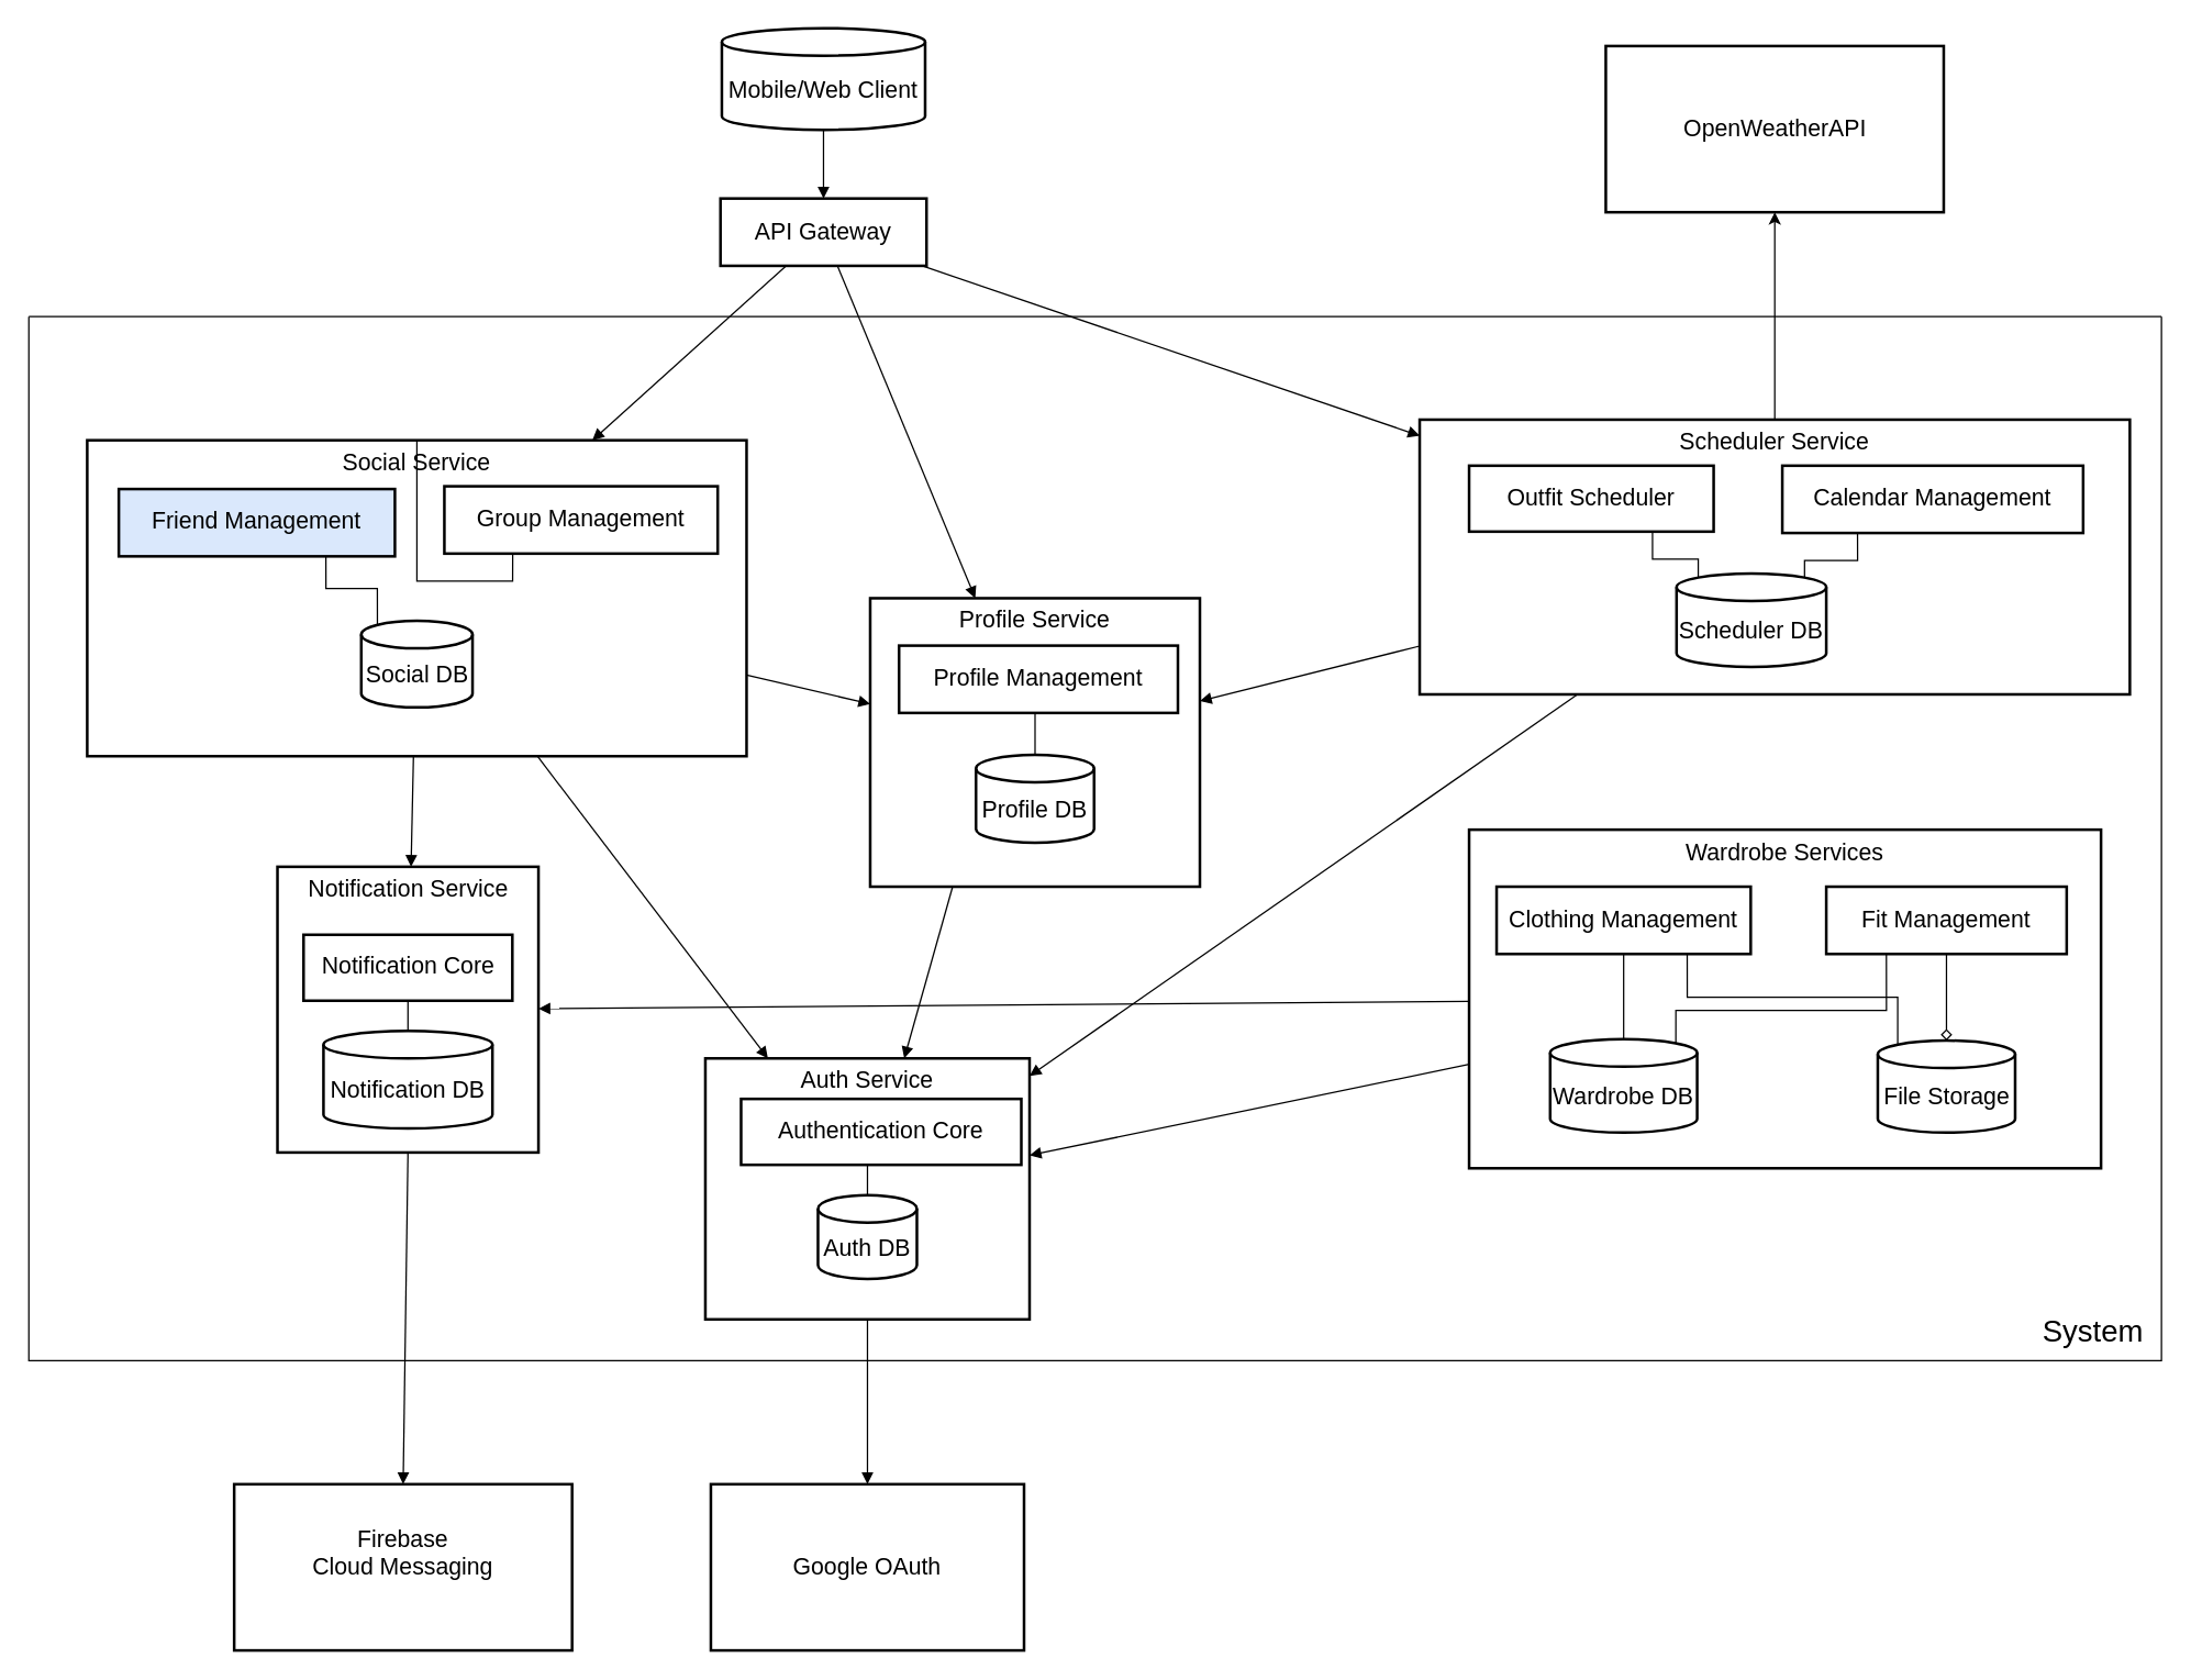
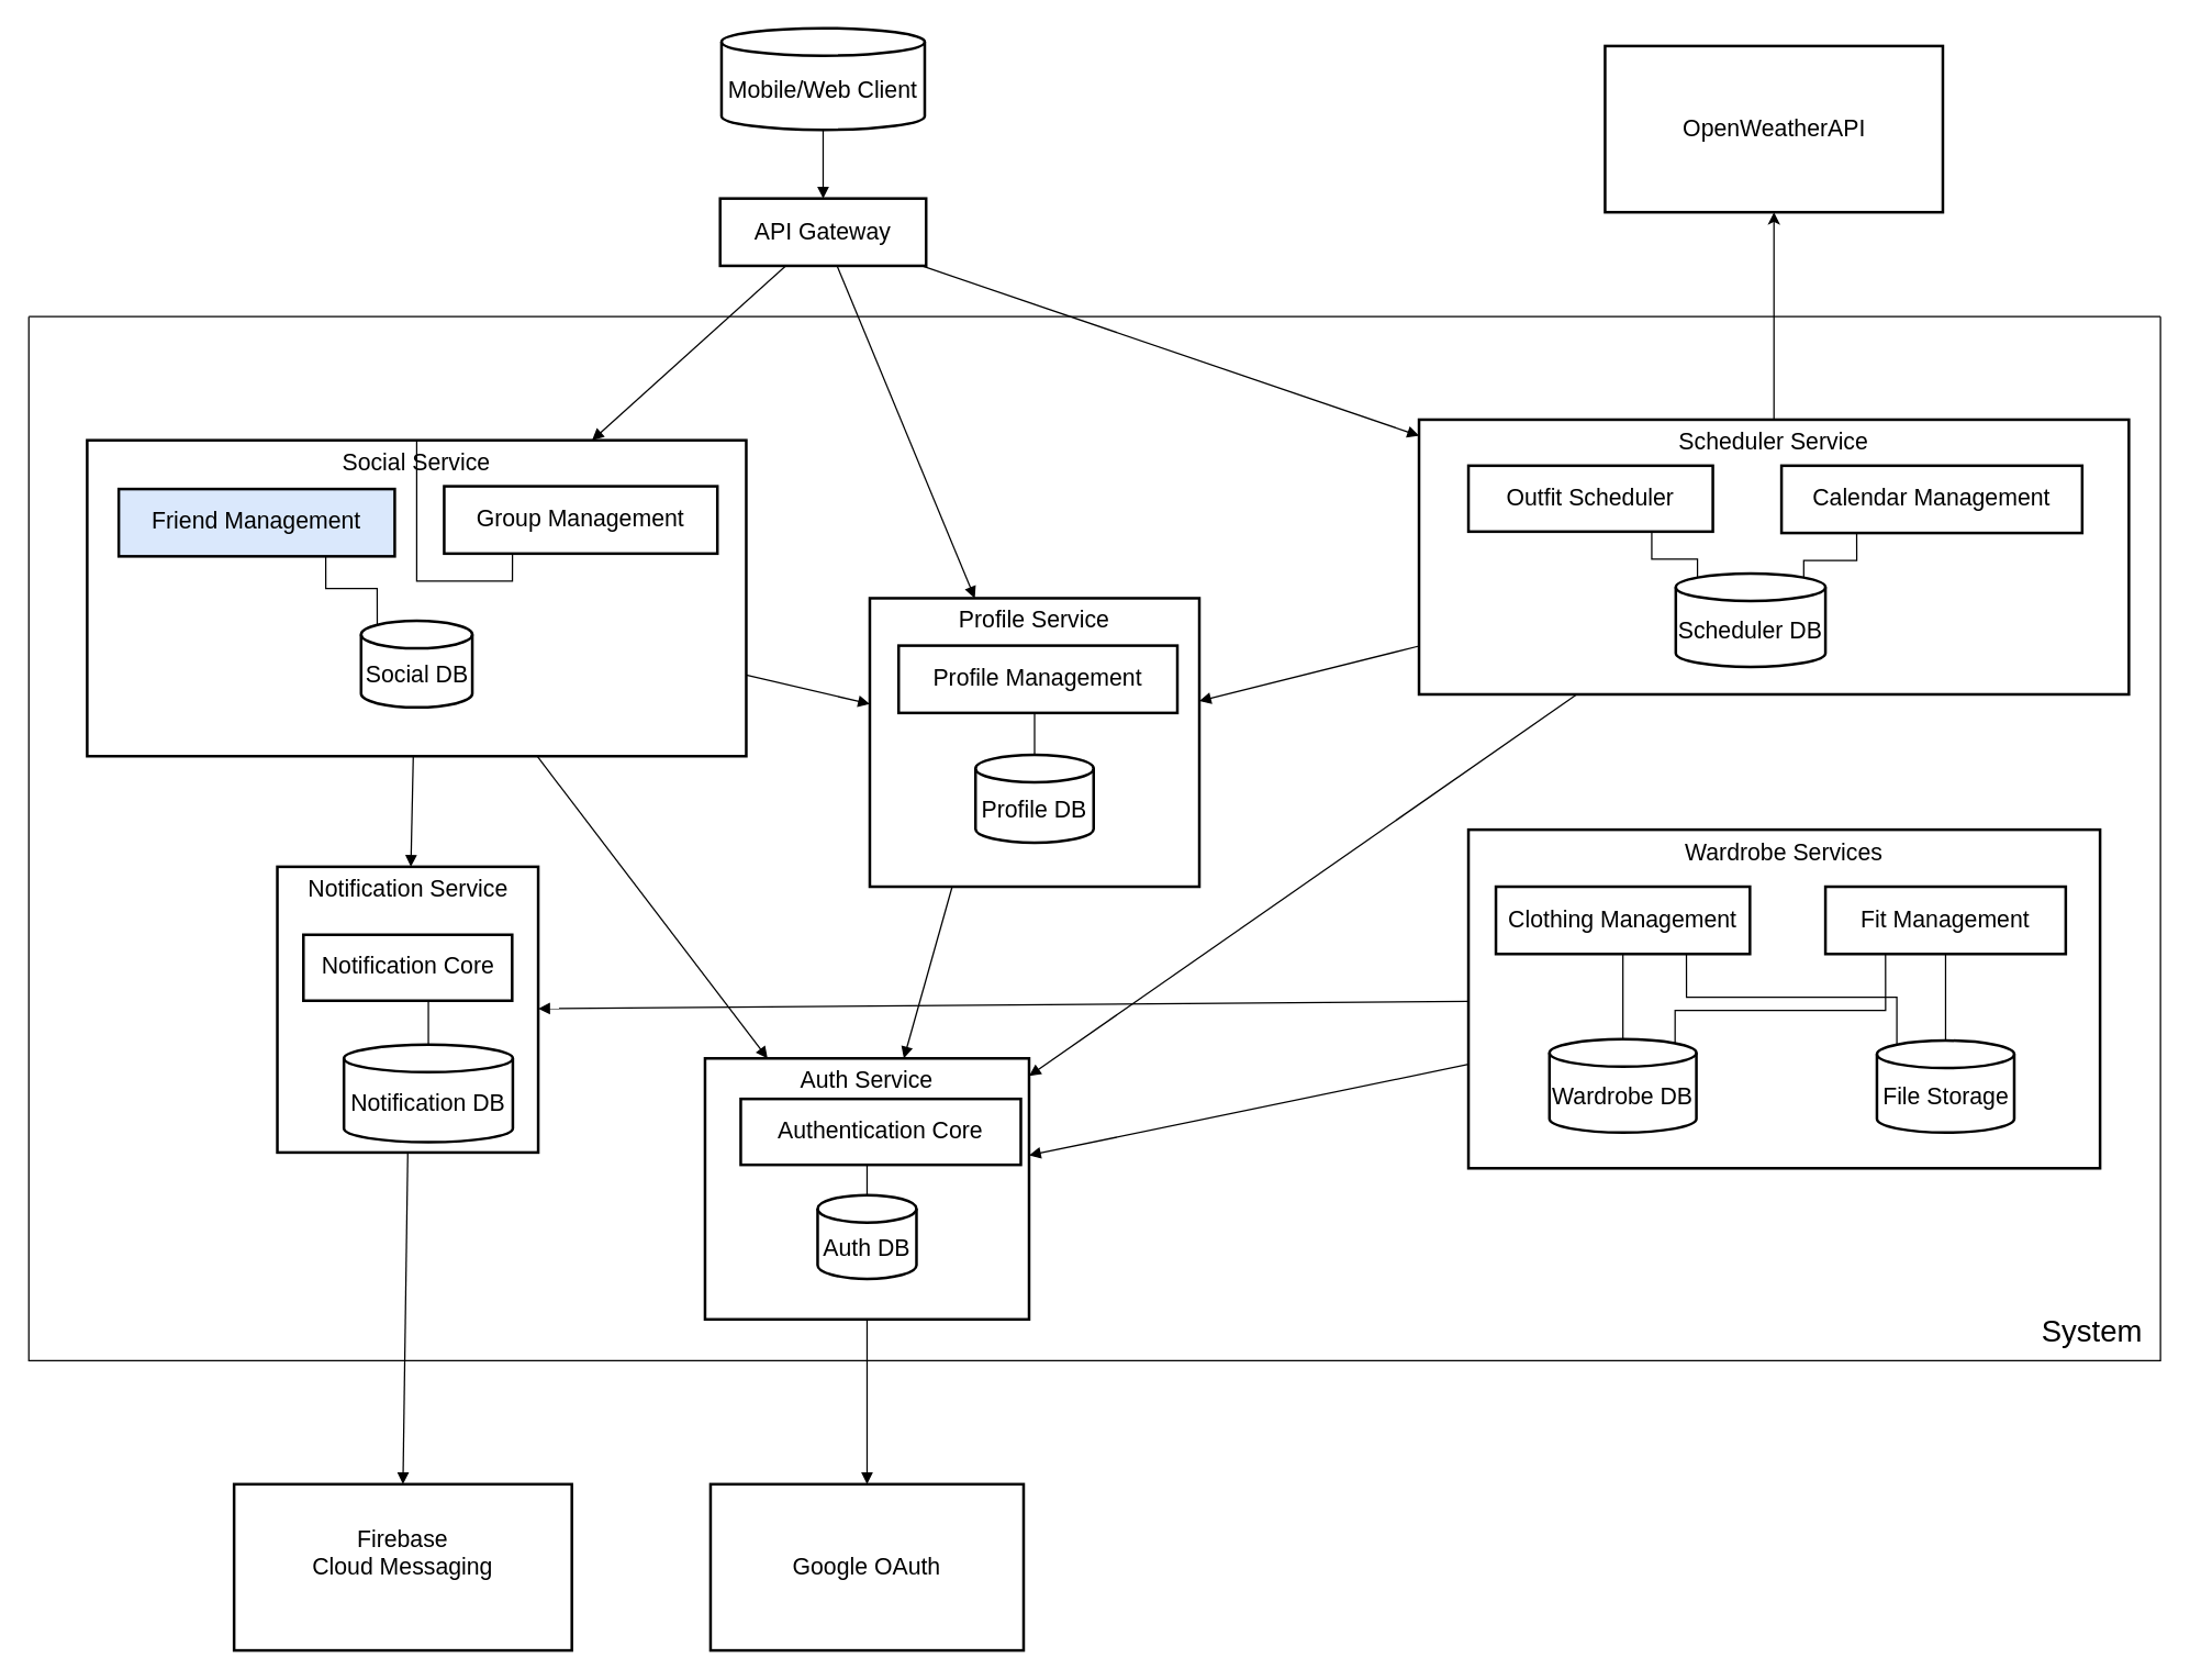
- <mxCell id="46" style="edgeStyle=orthogonalEdgeStyle;rounded=0;orthogonalLoop=1;jettySize=auto;html=1;exitX=0.5;exitY=1;exitDx=0;exitDy=0;entryX=0.5;entryY=0;entryDx=0;entryDy=0;entryPerimeter=0;endArrow=diamond;endFill=0;fontSize=17;" parent="1" source="14" target="25" edge="1"><mxGeometry relative="1" as="geometry" /></mxCell>
+ <mxCell id="46" style="edgeStyle=orthogonalEdgeStyle;rounded=0;orthogonalLoop=1;jettySize=auto;html=1;exitX=0.5;exitY=1;exitDx=0;exitDy=0;entryX=0.5;entryY=0;entryDx=0;entryDy=0;entryPerimeter=0;endArrow=none;endFill=0;fontSize=17;" parent="1" source="14" target="25" edge="1"><mxGeometry relative="1" as="geometry" /></mxCell>
- <mxCell id="24" value="Notification DB" style="shape=cylinder3;boundedLbl=1;backgroundOutline=1;size=10;strokeWidth=2;whiteSpace=wrap;fontSize=17;" parent="1" vertex="1"><mxGeometry x="235" y="750" width="123" height="71" as="geometry" /></mxCell>
+ <mxCell id="24" value="Notification DB" style="shape=cylinder3;boundedLbl=1;backgroundOutline=1;size=10;strokeWidth=2;whiteSpace=wrap;fontSize=17;" parent="1" vertex="1"><mxGeometry x="250" y="760" width="123" height="71" as="geometry" /></mxCell>
